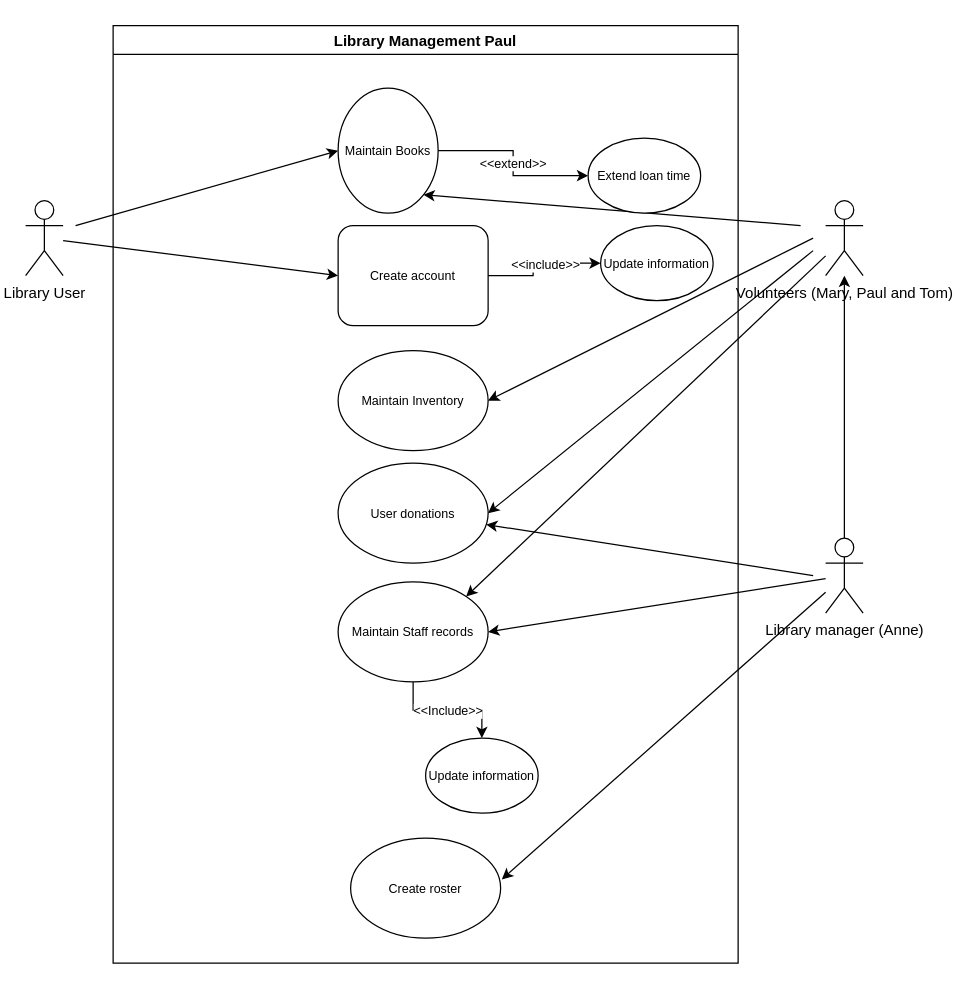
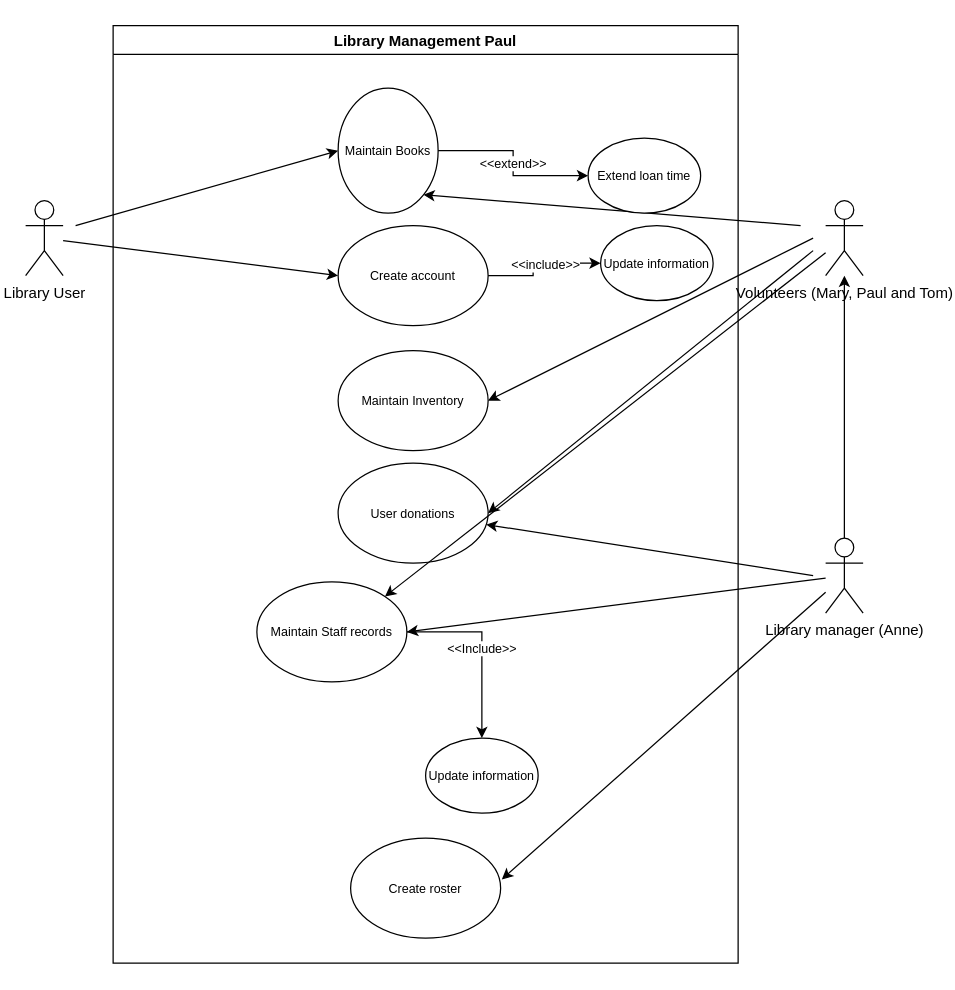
- <mxCell id="4" value="Create account" style="whiteSpace=wrap;html=1;fontSize=10;rounded=1;" parent="2" vertex="1"><mxGeometry x="180" y="160" width="120" height="80" as="geometry" /></mxCell>
+ <mxCell id="4" value="Create account" style="ellipse;whiteSpace=wrap;html=1;fontSize=10;" parent="2" vertex="1"><mxGeometry x="180" y="160" width="120" height="80" as="geometry" /></mxCell>
- <mxCell id="8" value="Maintain Staff records" style="ellipse;whiteSpace=wrap;html=1;fontSize=10;" parent="2" vertex="1"><mxGeometry x="180" y="445" width="120" height="80" as="geometry" /></mxCell>
+ <mxCell id="8" value="Maintain Staff records" style="ellipse;whiteSpace=wrap;html=1;fontSize=10;" parent="2" vertex="1"><mxGeometry x="115" y="445" width="120" height="80" as="geometry" /></mxCell>
